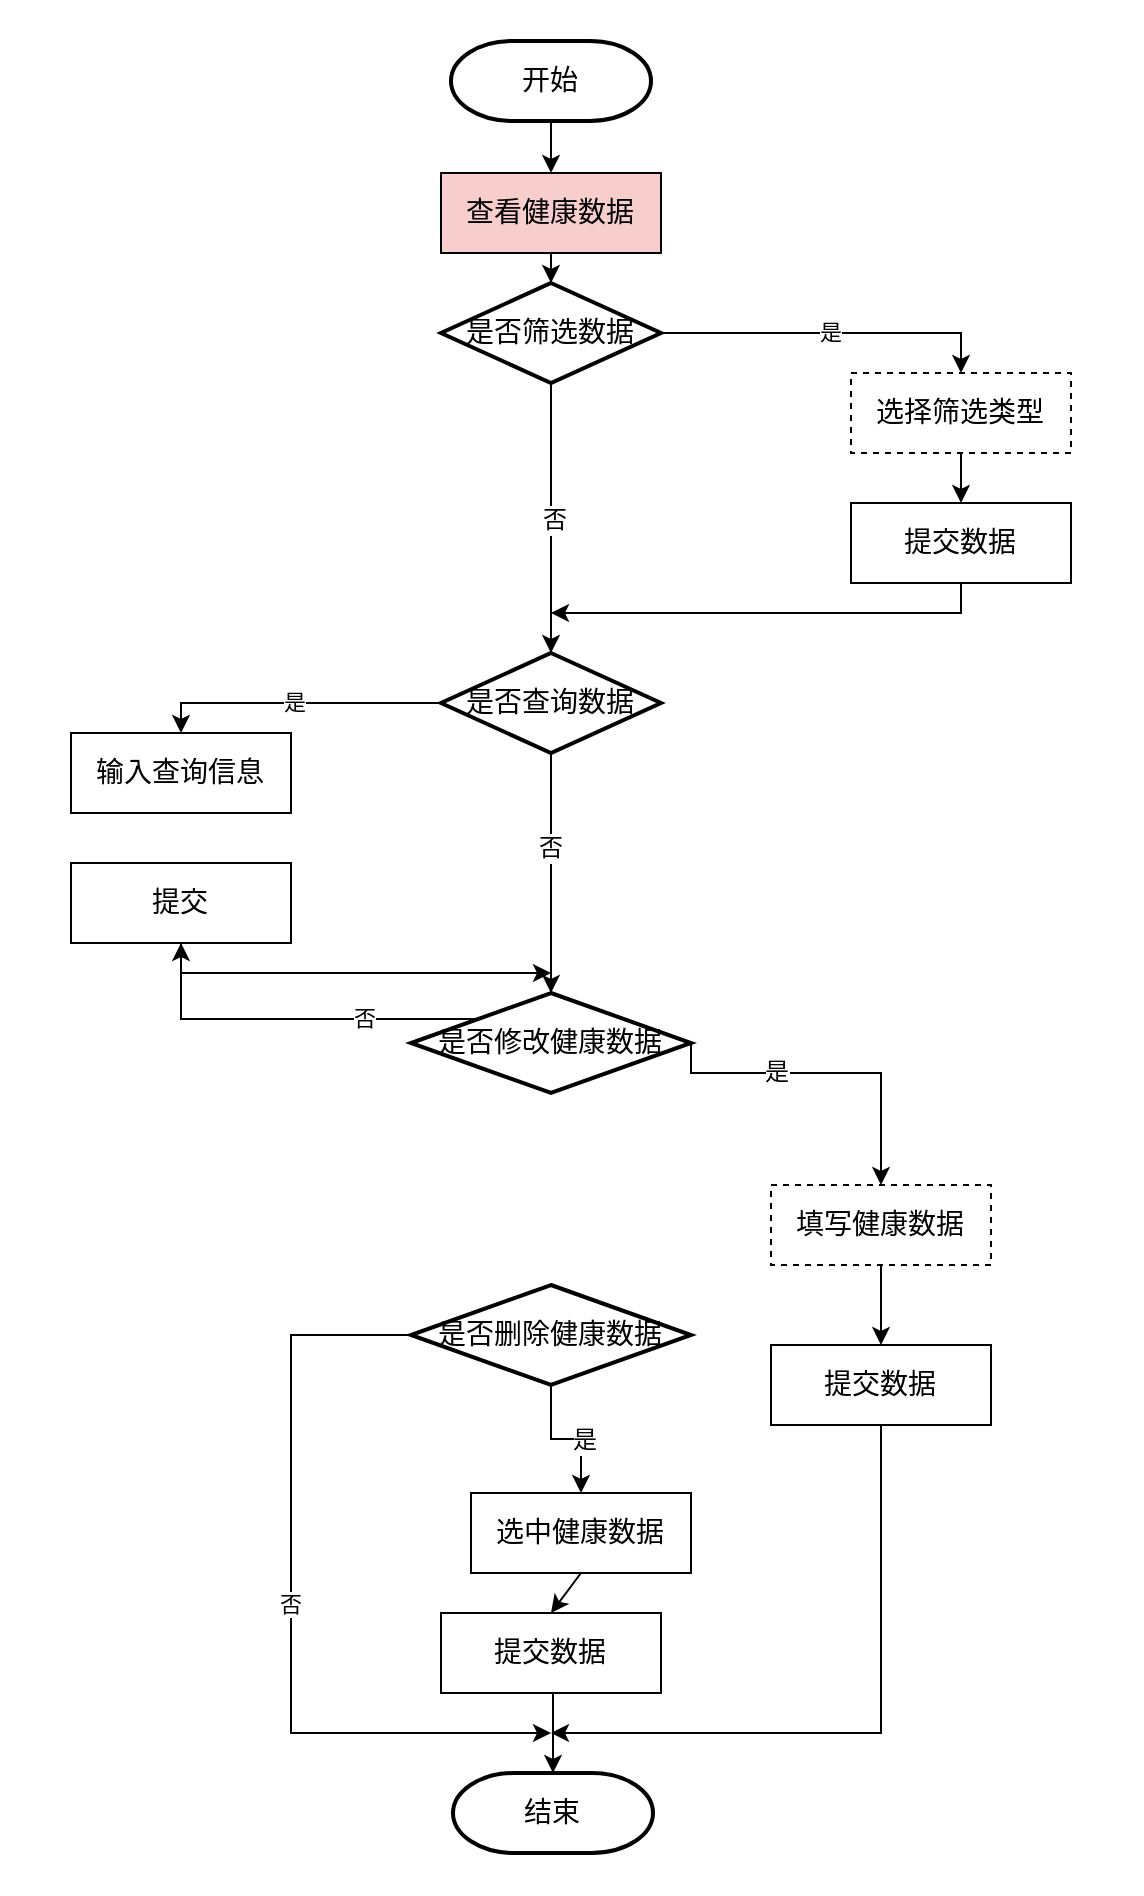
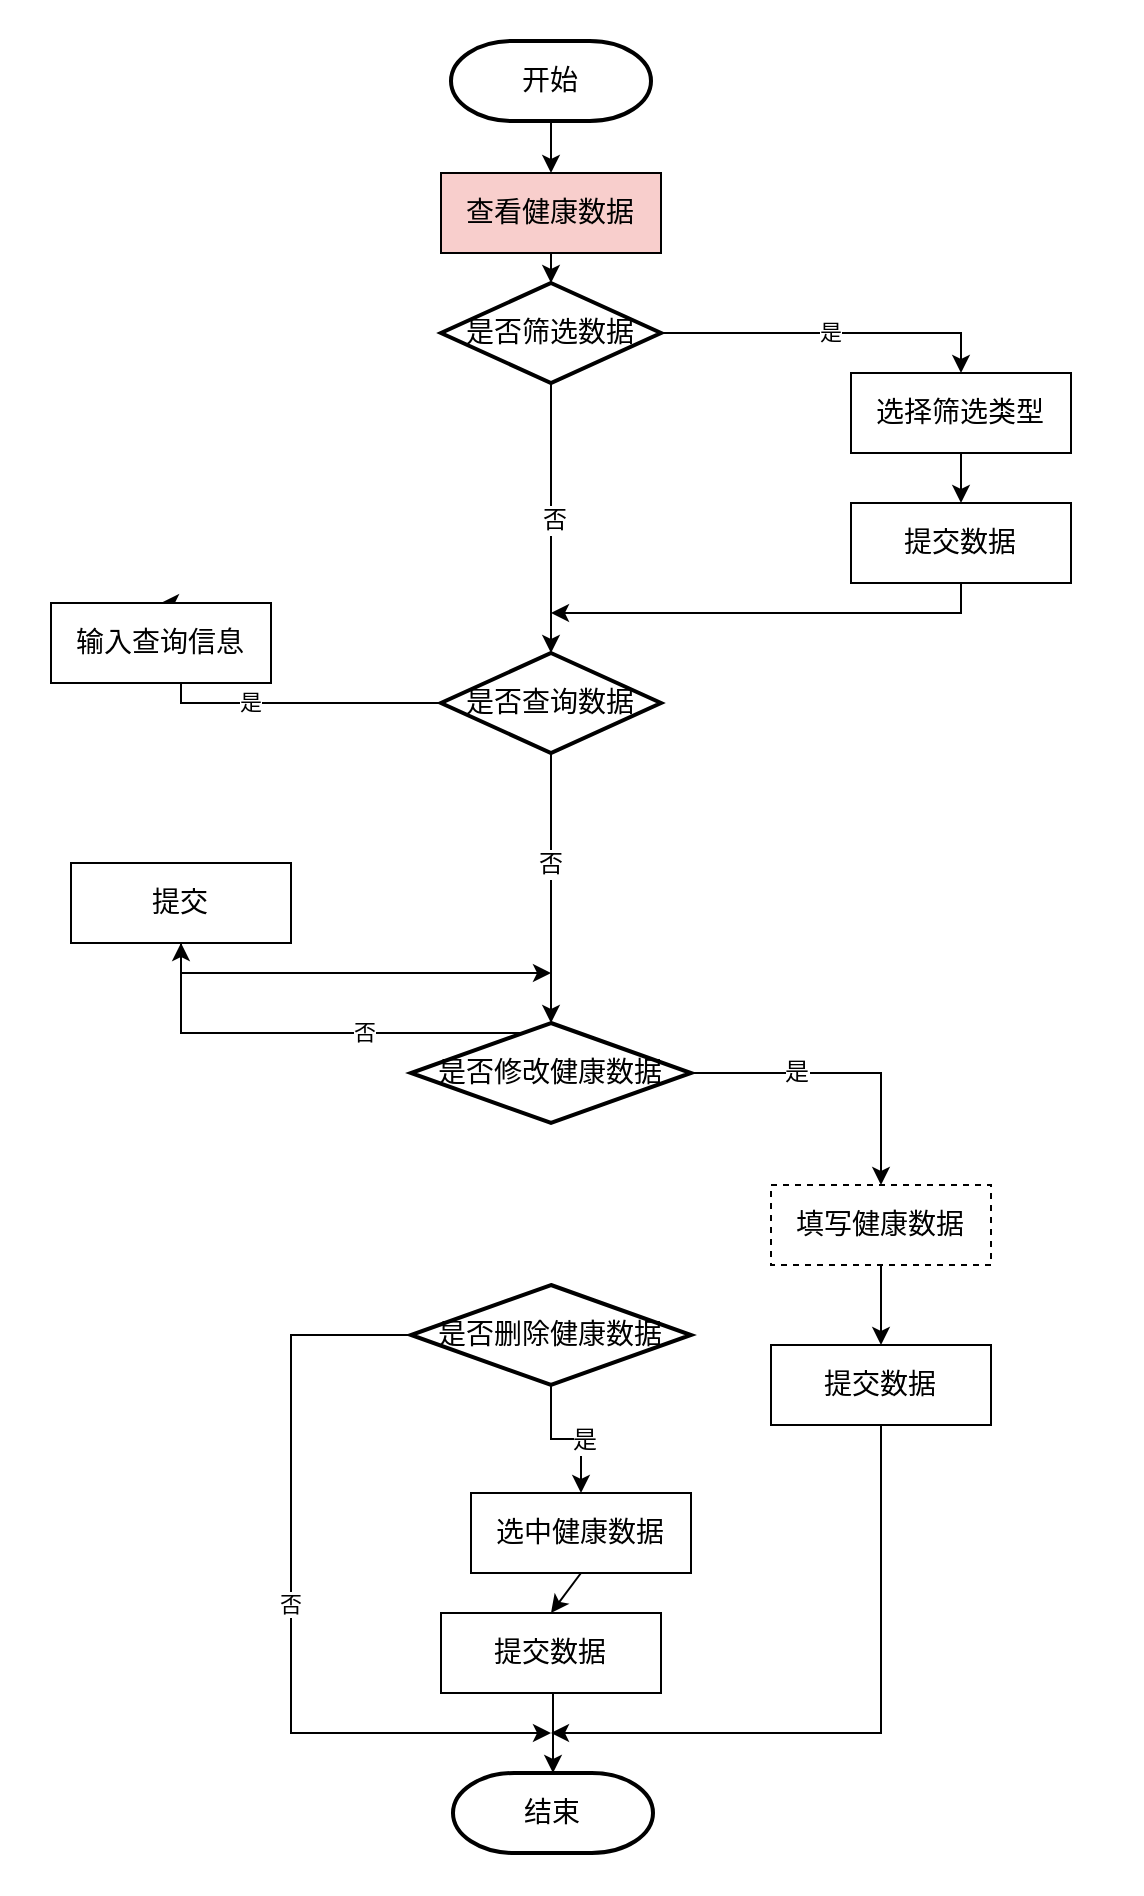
- <mxCell id="12" value="&lt;font style=&quot;font-size: 14px&quot;&gt;选择筛选类型&lt;/font&gt;" style="rounded=0;whiteSpace=wrap;html=1;dashed=1;" vertex="1" parent="1"><mxGeometry x="425" y="186" width="110" height="40" as="geometry" /></mxCell>
+ <mxCell id="12" value="&lt;font style=&quot;font-size: 14px&quot;&gt;选择筛选类型&lt;/font&gt;" style="rounded=0;whiteSpace=wrap;html=1;" vertex="1" parent="1"><mxGeometry x="425" y="186" width="110" height="40" as="geometry" /></mxCell>
- <mxCell id="19" value="&lt;font style=&quot;font-size: 14px&quot;&gt;输入查询信息&lt;/font&gt;" style="rounded=0;whiteSpace=wrap;html=1;" vertex="1" parent="1"><mxGeometry x="35" y="366" width="110" height="40" as="geometry" /></mxCell>
+ <mxCell id="19" value="&lt;font style=&quot;font-size: 14px&quot;&gt;输入查询信息&lt;/font&gt;" style="rounded=0;whiteSpace=wrap;html=1;" vertex="1" parent="1"><mxGeometry x="25" y="301" width="110" height="40" as="geometry" /></mxCell>
- <mxCell id="29" value="&lt;font style=&quot;font-size: 14px&quot;&gt;是否修改健康数据&lt;/font&gt;" style="strokeWidth=2;html=1;shape=mxgraph.flowchart.decision;whiteSpace=wrap;" vertex="1" parent="1"><mxGeometry x="205" y="496" width="140" height="50" as="geometry" /></mxCell>
+ <mxCell id="29" value="&lt;font style=&quot;font-size: 14px&quot;&gt;是否修改健康数据&lt;/font&gt;" style="strokeWidth=2;html=1;shape=mxgraph.flowchart.decision;whiteSpace=wrap;" vertex="1" parent="1"><mxGeometry x="205" y="511" width="140" height="50" as="geometry" /></mxCell>
